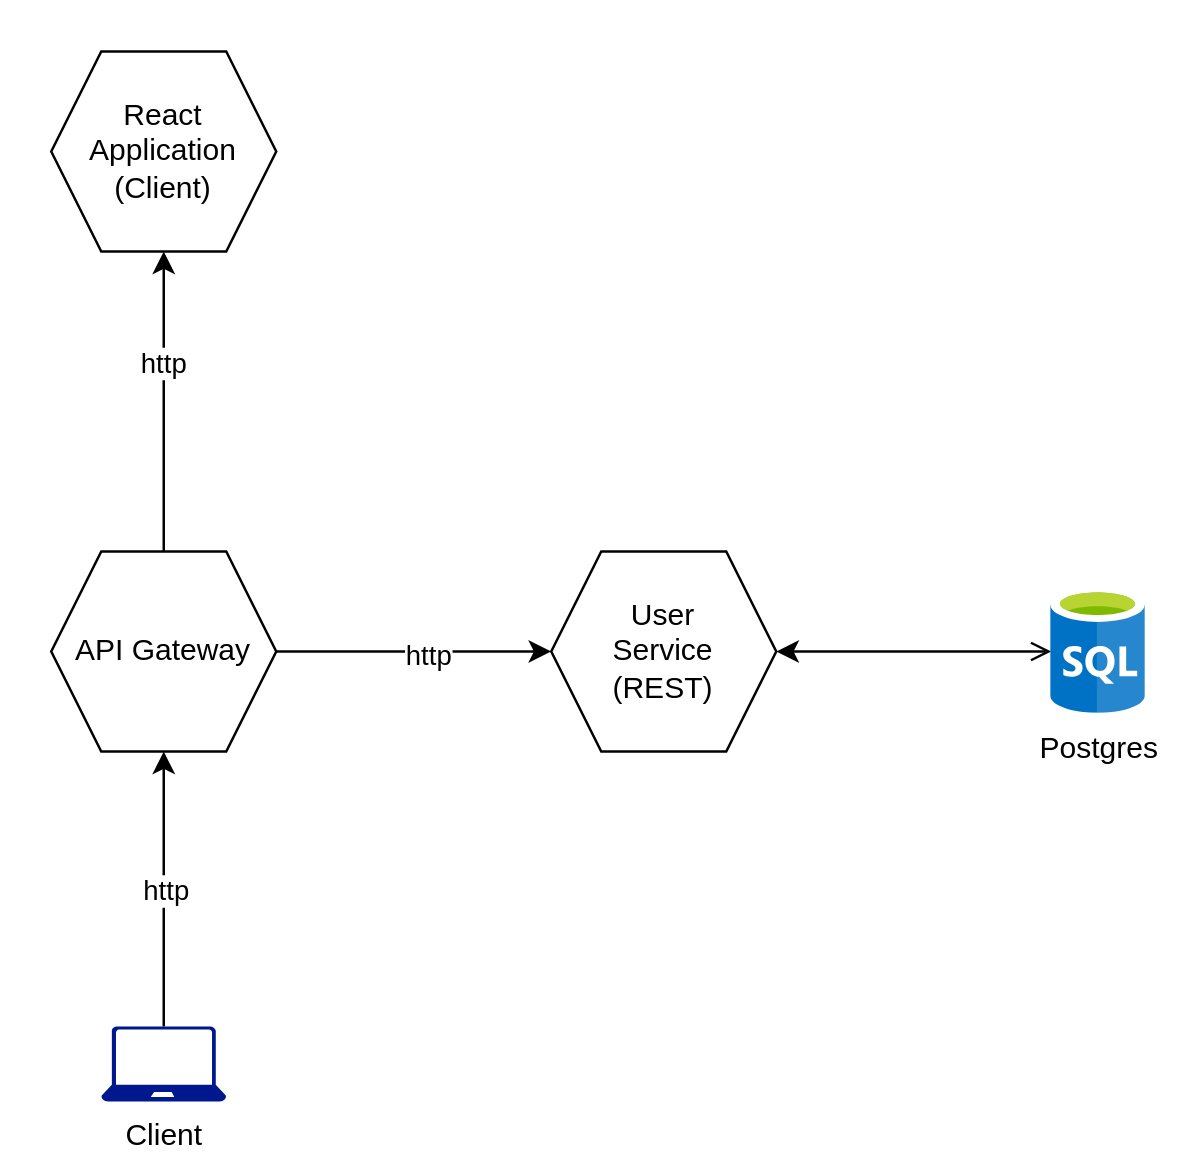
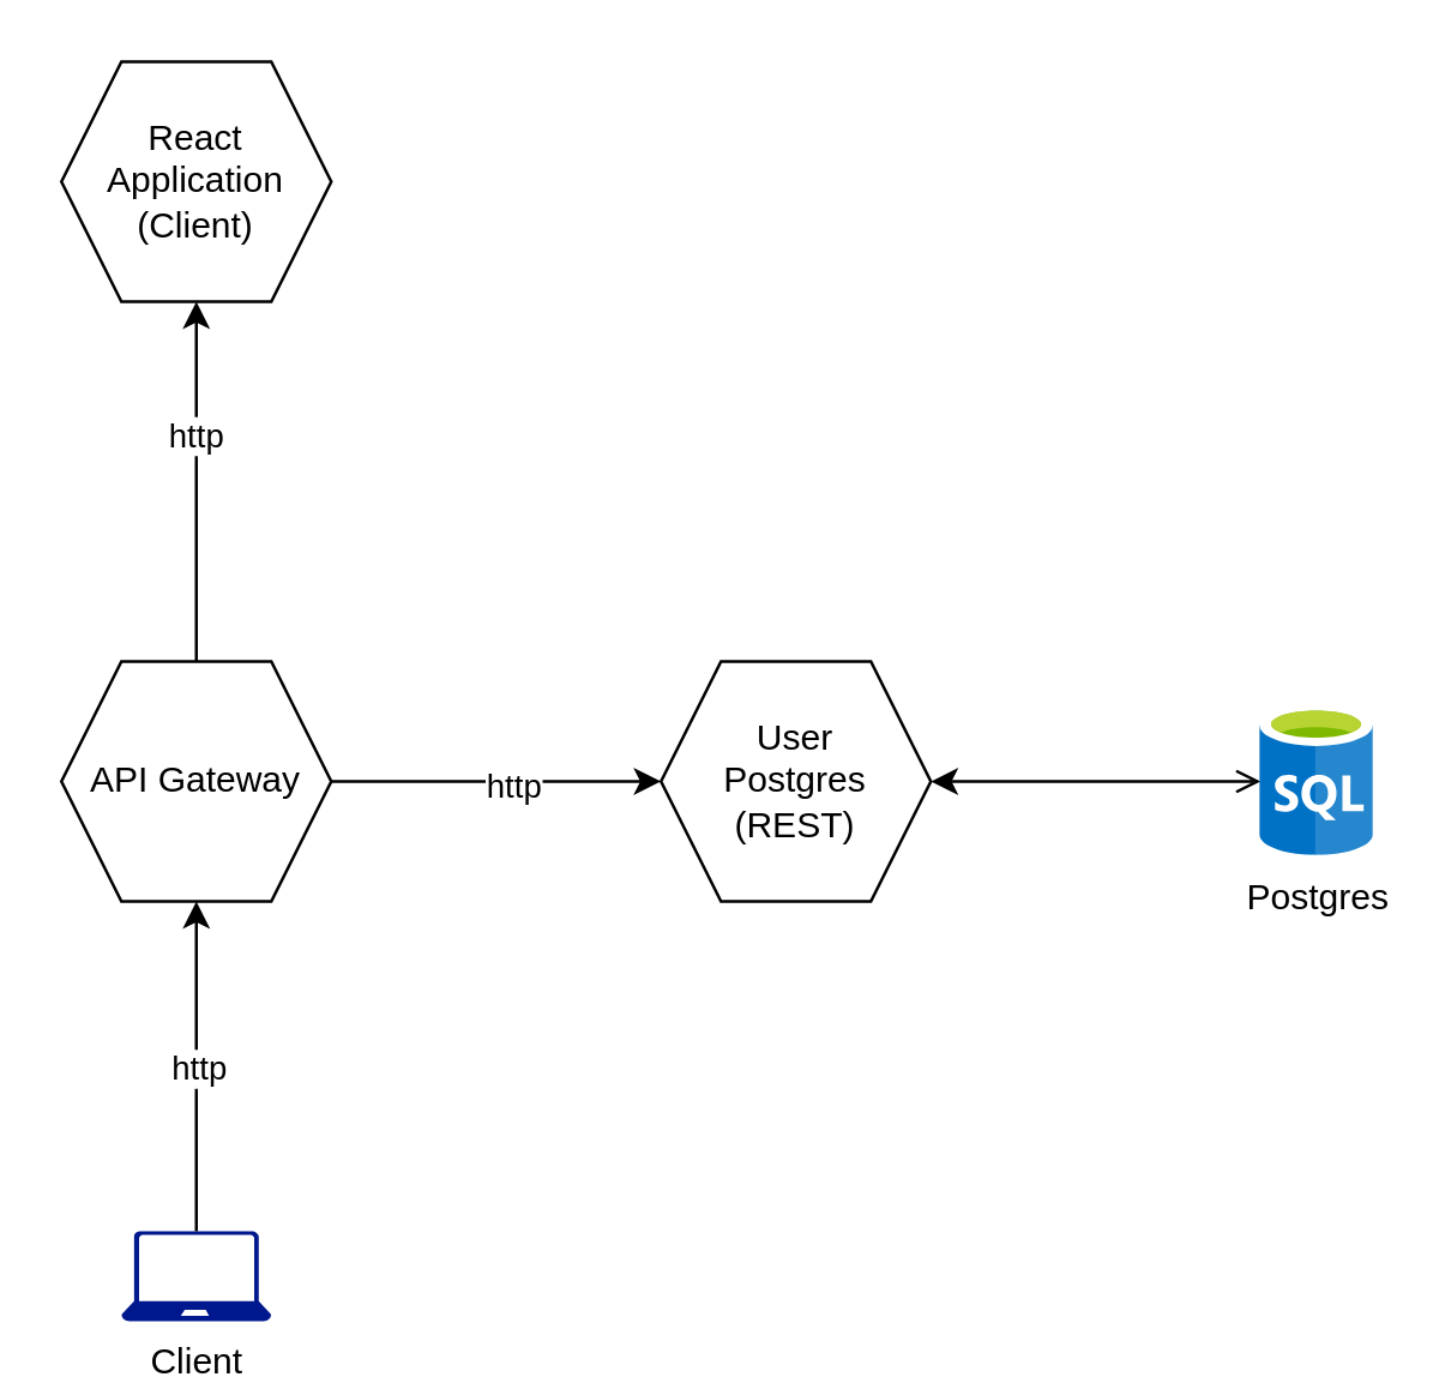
- <mxCell id="8" value="User&lt;br&gt;Service&lt;br&gt;(REST)" style="shape=hexagon;perimeter=hexagonPerimeter2;whiteSpace=wrap;html=1;fixedSize=1;size=20;" vertex="1" parent="1"><mxGeometry x="220" y="220" width="90" height="80" as="geometry" /></mxCell>
+ <mxCell id="8" value="User&lt;br&gt;Postgres&lt;br&gt;(REST)" style="shape=hexagon;perimeter=hexagonPerimeter2;whiteSpace=wrap;html=1;fixedSize=1;size=20;" vertex="1" parent="1"><mxGeometry x="220" y="220" width="90" height="80" as="geometry" /></mxCell>
